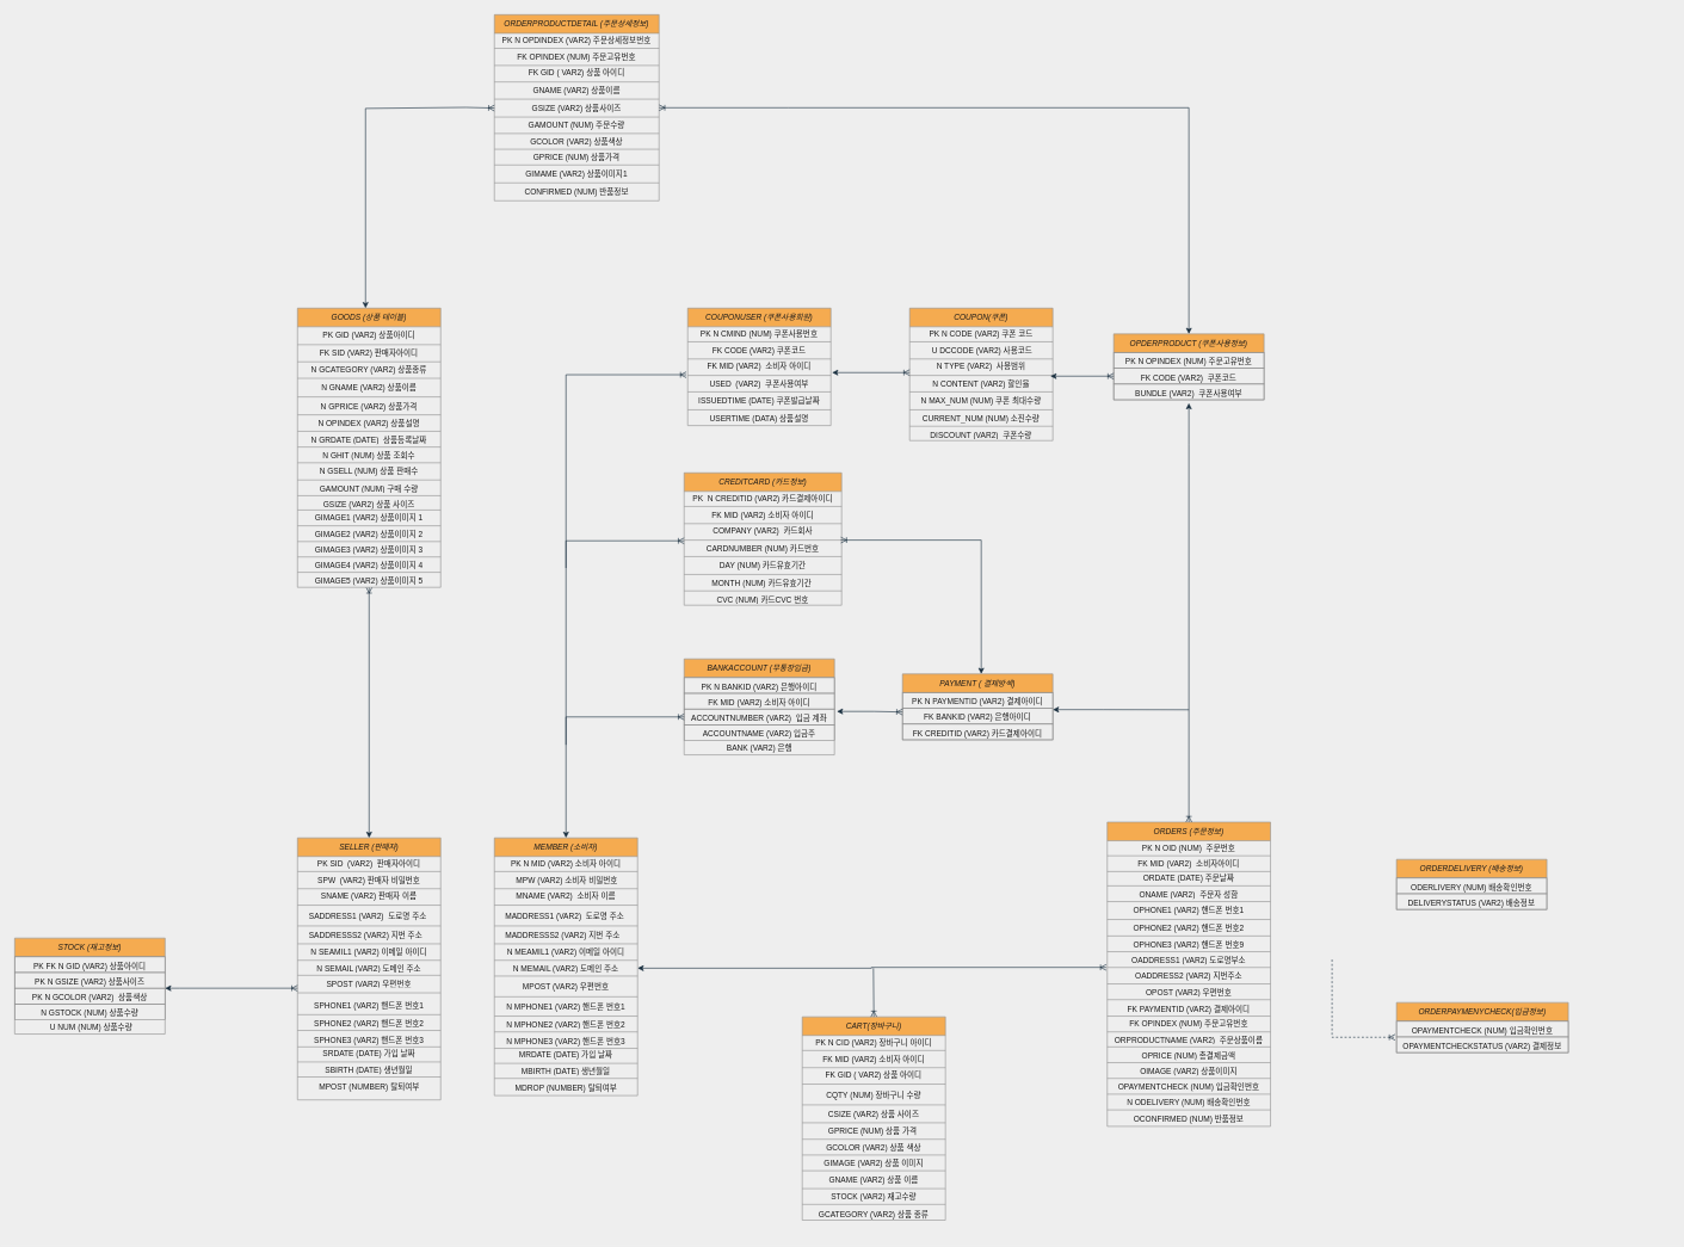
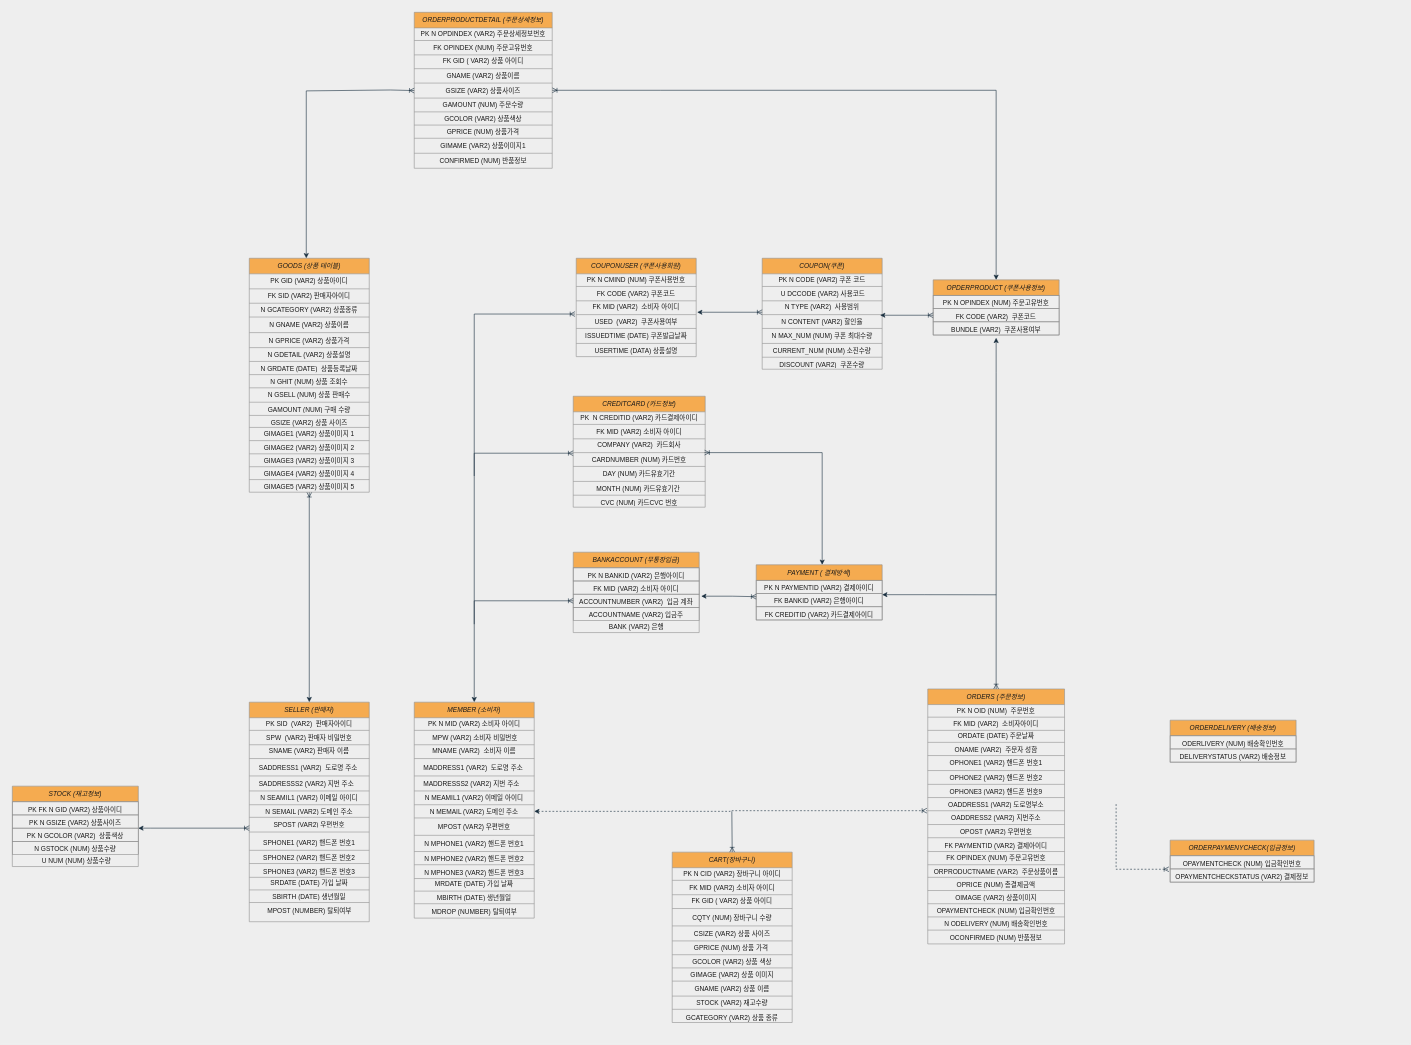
- <mxCell id="49" value="N OPINDEX (VAR2) 상품설명" style="text;align=center;verticalAlign=middle;spacingLeft=4;spacingRight=4;overflow=hidden;rotatable=0;points=[[0,0.5],[1,0.5]];portConstraint=eastwest;fontColor=#1A1A1A;flipH=0;flipV=0;fontSize=11;horizontal=1;spacing=2;labelBackgroundColor=none;labelBorderColor=none;labelPosition=center;verticalLabelPosition=middle;" parent="38" vertex="1"><mxGeometry y="153" width="200" height="15" as="geometry" /></mxCell>
+ <mxCell id="49" value="N GDETAIL (VAR2) 상품설명" style="text;align=center;verticalAlign=middle;spacingLeft=4;spacingRight=4;overflow=hidden;rotatable=0;points=[[0,0.5],[1,0.5]];portConstraint=eastwest;fontColor=#1A1A1A;flipH=0;flipV=0;fontSize=11;horizontal=1;spacing=2;labelBackgroundColor=none;labelBorderColor=none;labelPosition=center;verticalLabelPosition=middle;" parent="38" vertex="1"><mxGeometry y="153" width="200" height="15" as="geometry" /></mxCell>
- <mxCell id="219" value="" style="endArrow=ERoneToMany;endFill=0;labelBackgroundColor=#EEEEEE;strokeColor=#182E3E;fontColor=#1A1A1A;rounded=0;shadow=0;sketch=0;edgeStyle=elbowEdgeStyle;verticalAlign=middle;align=center;fontSize=11;startArrow=classic;startFill=1;exitX=1;exitY=0.5;exitDx=0;exitDy=0;entryX=-0.006;entryY=-0.275;entryDx=0;entryDy=0;entryPerimeter=0;" edge="1" parent="1" source="83" target="198"><mxGeometry relative="1" as="geometry"><mxPoint x="1165" y="1352.414" as="sourcePoint" /><mxPoint x="1470" y="1352" as="targetPoint" /><Array as="points"><mxPoint x="1216.64" y="1369.07" /><mxPoint x="1246.64" y="1209.07" /><mxPoint x="1216.64" y="1249.07" /><mxPoint x="1226.64" y="1259.07" /><mxPoint x="1236.64" y="1269.07" /><mxPoint x="1226.64" y="1269.07" /><mxPoint x="1086.64" y="1529.07" /><mxPoint x="1086.64" y="1509.07" /><mxPoint x="1086.64" y="1489.07" /><mxPoint x="1246.64" y="1319.07" /></Array></mxGeometry></mxCell>
+ <mxCell id="219" value="" style="endArrow=ERoneToMany;endFill=0;labelBackgroundColor=#EEEEEE;strokeColor=#182E3E;fontColor=#1A1A1A;rounded=0;shadow=0;sketch=0;edgeStyle=elbowEdgeStyle;verticalAlign=middle;align=center;fontSize=11;startArrow=classic;startFill=1;exitX=1;exitY=0.5;exitDx=0;exitDy=0;entryX=-0.006;entryY=-0.275;entryDx=0;entryDy=0;entryPerimeter=0;dashed=1;" edge="1" parent="1" source="83" target="198"><mxGeometry relative="1" as="geometry"><mxPoint x="1165" y="1352.414" as="sourcePoint" /><mxPoint x="1470" y="1352" as="targetPoint" /><Array as="points"><mxPoint x="1216.64" y="1369.07" /><mxPoint x="1246.64" y="1209.07" /><mxPoint x="1216.64" y="1249.07" /><mxPoint x="1226.64" y="1259.07" /><mxPoint x="1236.64" y="1269.07" /><mxPoint x="1226.64" y="1269.07" /><mxPoint x="1086.64" y="1529.07" /><mxPoint x="1086.64" y="1509.07" /><mxPoint x="1086.64" y="1489.07" /><mxPoint x="1246.64" y="1319.07" /></Array></mxGeometry></mxCell>
